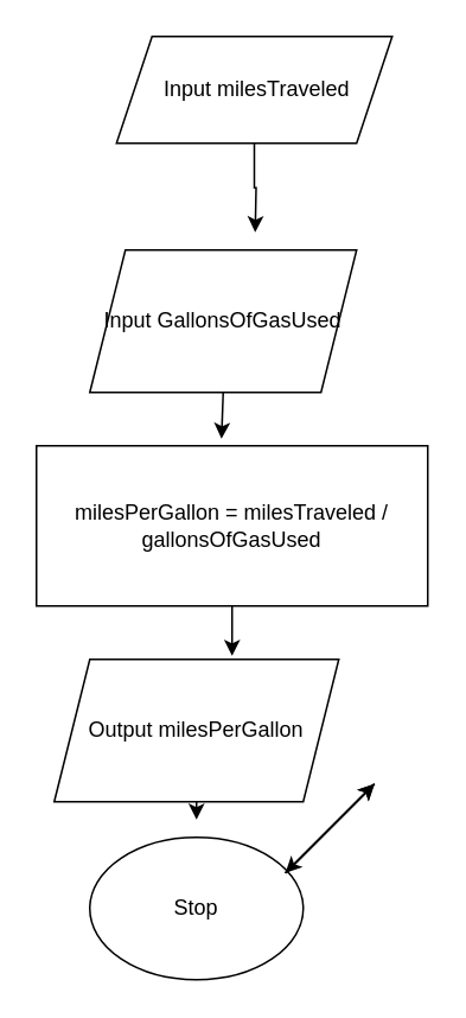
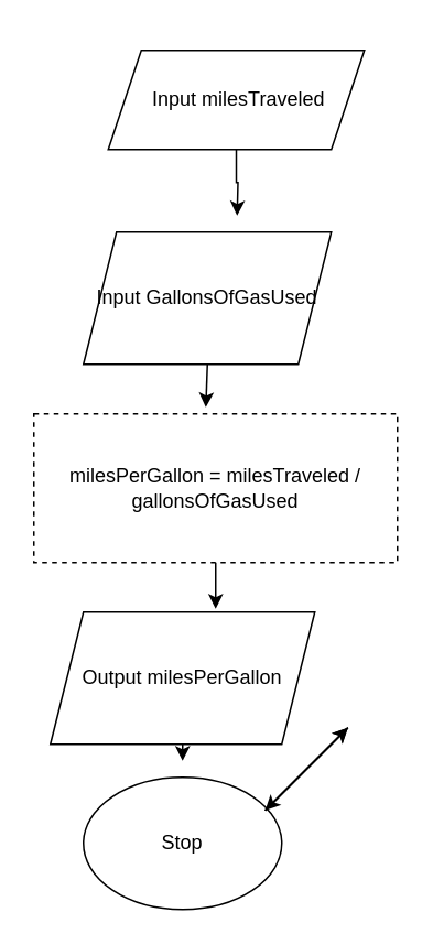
- <mxCell id="3" value="&amp;nbsp;Input milesTraveled" style="shape=parallelogram;perimeter=parallelogramPerimeter;whiteSpace=wrap;html=1;fixedSize=1;" vertex="1" parent="1"><mxGeometry x="65" y="20" width="155" height="60" as="geometry" /></mxCell>
+ <mxCell id="3" value="&amp;nbsp;Input milesTraveled" style="shape=parallelogram;perimeter=parallelogramPerimeter;whiteSpace=wrap;html=1;fixedSize=1;" vertex="1" parent="1"><mxGeometry x="65" y="30" width="155" height="60" as="geometry" /></mxCell>
- <mxCell id="5" value="milesPerGallon = milesTraveled / gallonsOfGasUsed" style="rounded=0;whiteSpace=wrap;html=1;" vertex="1" parent="1"><mxGeometry x="20" y="250" width="220" height="90" as="geometry" /></mxCell>
+ <mxCell id="5" value="milesPerGallon = milesTraveled / gallonsOfGasUsed" style="rounded=0;whiteSpace=wrap;html=1;dashed=1;" vertex="1" parent="1"><mxGeometry x="20" y="250" width="220" height="90" as="geometry" /></mxCell>
